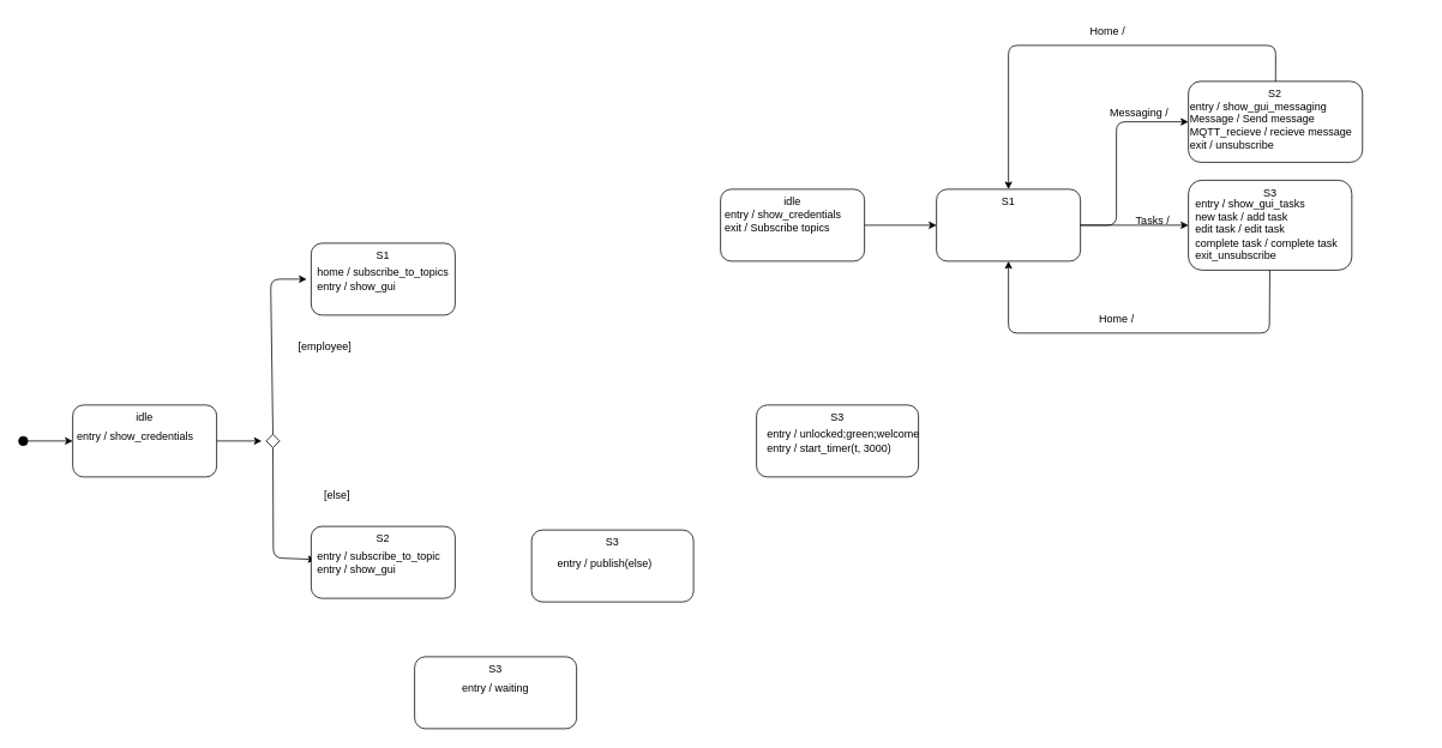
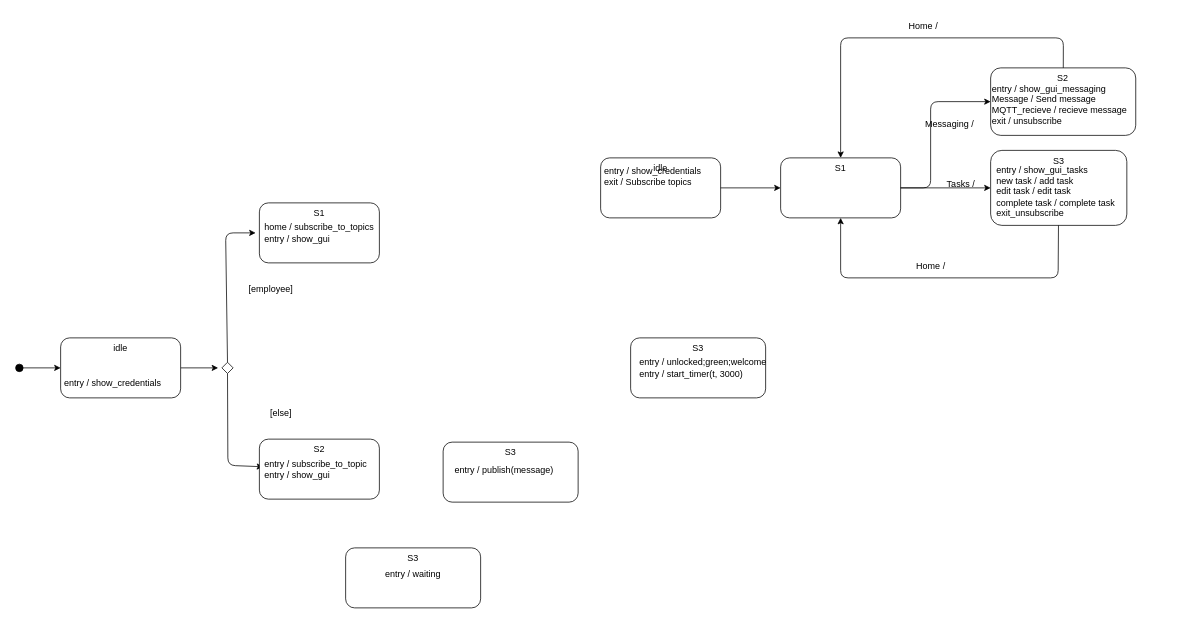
- <mxCell id="40" value="Messaging /" style="text;html=1;align=center;verticalAlign=middle;resizable=0;points=[];autosize=1;strokeColor=none;fillColor=none;" vertex="1" parent="1"><mxGeometry x="1220" y="110" width="90" height="30" as="geometry" /></mxCell>
+ <mxCell id="40" value="Messaging /" style="text;html=1;align=center;verticalAlign=middle;resizable=0;points=[];autosize=1;strokeColor=none;fillColor=none;" vertex="1" parent="1"><mxGeometry x="1220" y="150" width="90" height="30" as="geometry" /></mxCell>
- <mxCell id="22" value="entry / show_credentials&lt;br&gt;exit / Subscribe topics" style="text;html=1;align=left;verticalAlign=middle;resizable=0;points=[];autosize=1;strokeColor=none;fillColor=none;" vertex="1" parent="20"><mxGeometry x="3" y="15" width="150" height="40" as="geometry" /></mxCell>
+ <mxCell id="22" value="entry / show_credentials&lt;br&gt;exit / Subscribe topics" style="text;html=1;align=left;verticalAlign=middle;resizable=0;points=[];autosize=1;strokeColor=none;fillColor=none;" vertex="1" parent="20"><mxGeometry x="3" y="5" width="150" height="40" as="geometry" /></mxCell>
- <mxCell id="19" value="entry / show_credentials" style="text;html=1;align=left;verticalAlign=middle;resizable=0;points=[];autosize=1;strokeColor=none;fillColor=none;" parent="17" vertex="1"><mxGeometry x="3" y="20" width="150" height="30" as="geometry" /></mxCell>
+ <mxCell id="19" value="entry / show_credentials" style="text;html=1;align=left;verticalAlign=middle;resizable=0;points=[];autosize=1;strokeColor=none;fillColor=none;" parent="17" vertex="1"><mxGeometry x="3" y="45" width="150" height="30" as="geometry" /></mxCell>
- <mxCell id="14" value="entry / publish(else)" style="text;html=1;strokeColor=none;fillColor=none;align=center;verticalAlign=middle;whiteSpace=wrap;rounded=0;labelBackgroundColor=none;" parent="1" vertex="1"><mxGeometry x="594" y="612" width="155" height="30" as="geometry" /></mxCell>
+ <mxCell id="14" value="entry / publish(message)" style="text;html=1;strokeColor=none;fillColor=none;align=center;verticalAlign=middle;whiteSpace=wrap;rounded=0;labelBackgroundColor=none;" parent="1" vertex="1"><mxGeometry x="594" y="612" width="155" height="30" as="geometry" /></mxCell>
